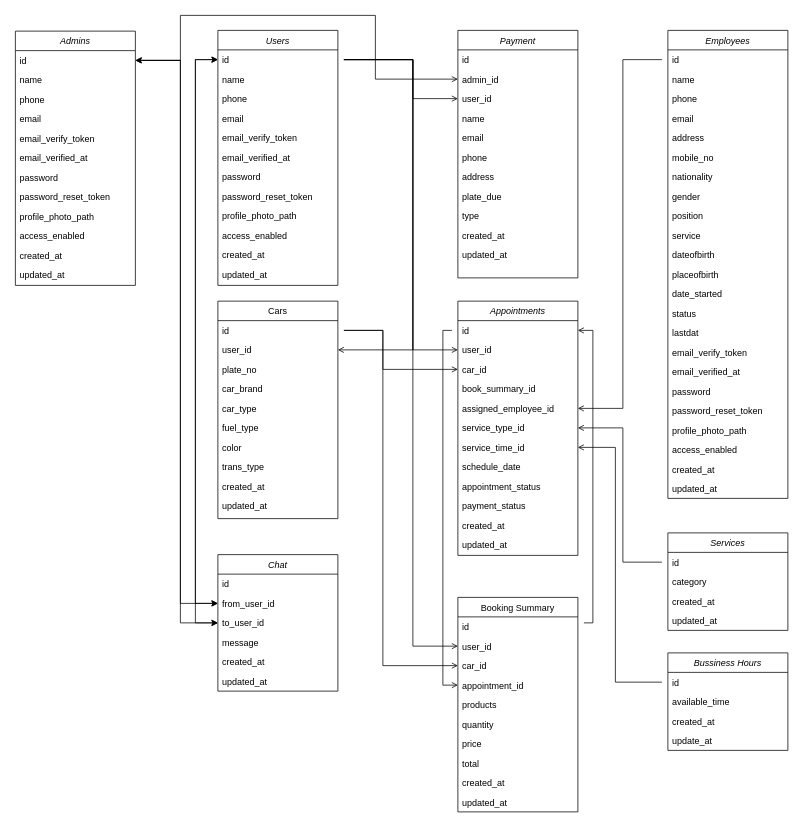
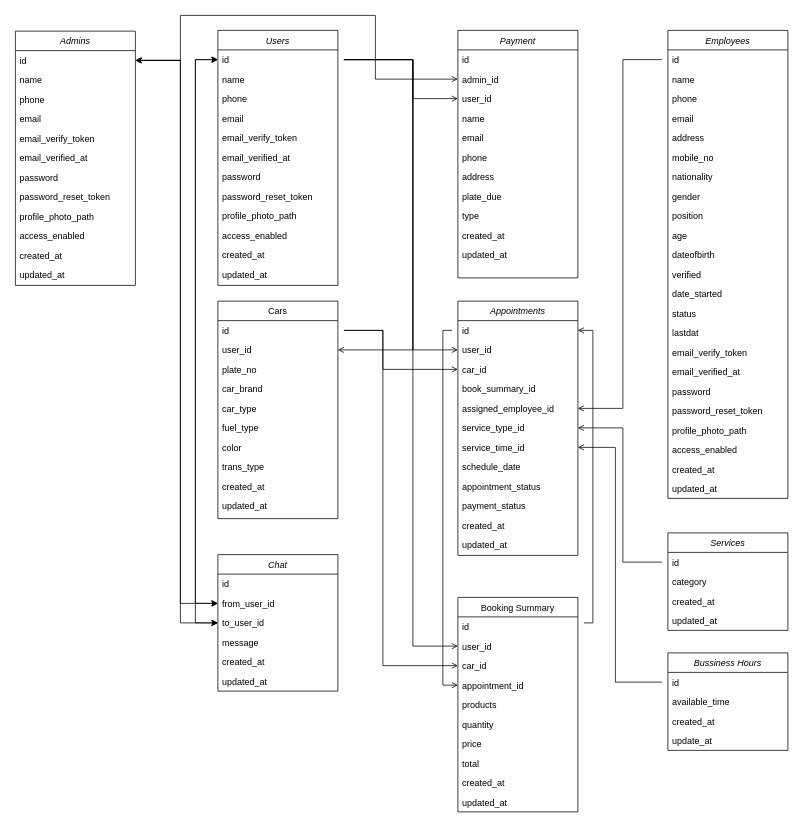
- <mxCell id="65" value="service" style="text;align=left;verticalAlign=top;spacingLeft=4;spacingRight=4;overflow=hidden;rotatable=0;points=[[0,0.5],[1,0.5]];portConstraint=eastwest;" parent="55" vertex="1"><mxGeometry y="260" width="160" height="26" as="geometry" /></mxCell>
+ <mxCell id="65" value="age" style="text;align=left;verticalAlign=top;spacingLeft=4;spacingRight=4;overflow=hidden;rotatable=0;points=[[0,0.5],[1,0.5]];portConstraint=eastwest;" parent="55" vertex="1"><mxGeometry y="260" width="160" height="26" as="geometry" /></mxCell>
- <mxCell id="67" value="placeofbirth" style="text;align=left;verticalAlign=top;spacingLeft=4;spacingRight=4;overflow=hidden;rotatable=0;points=[[0,0.5],[1,0.5]];portConstraint=eastwest;" parent="55" vertex="1"><mxGeometry y="312" width="160" height="26" as="geometry" /></mxCell>
+ <mxCell id="67" value="verified" style="text;align=left;verticalAlign=top;spacingLeft=4;spacingRight=4;overflow=hidden;rotatable=0;points=[[0,0.5],[1,0.5]];portConstraint=eastwest;" parent="55" vertex="1"><mxGeometry y="312" width="160" height="26" as="geometry" /></mxCell>
